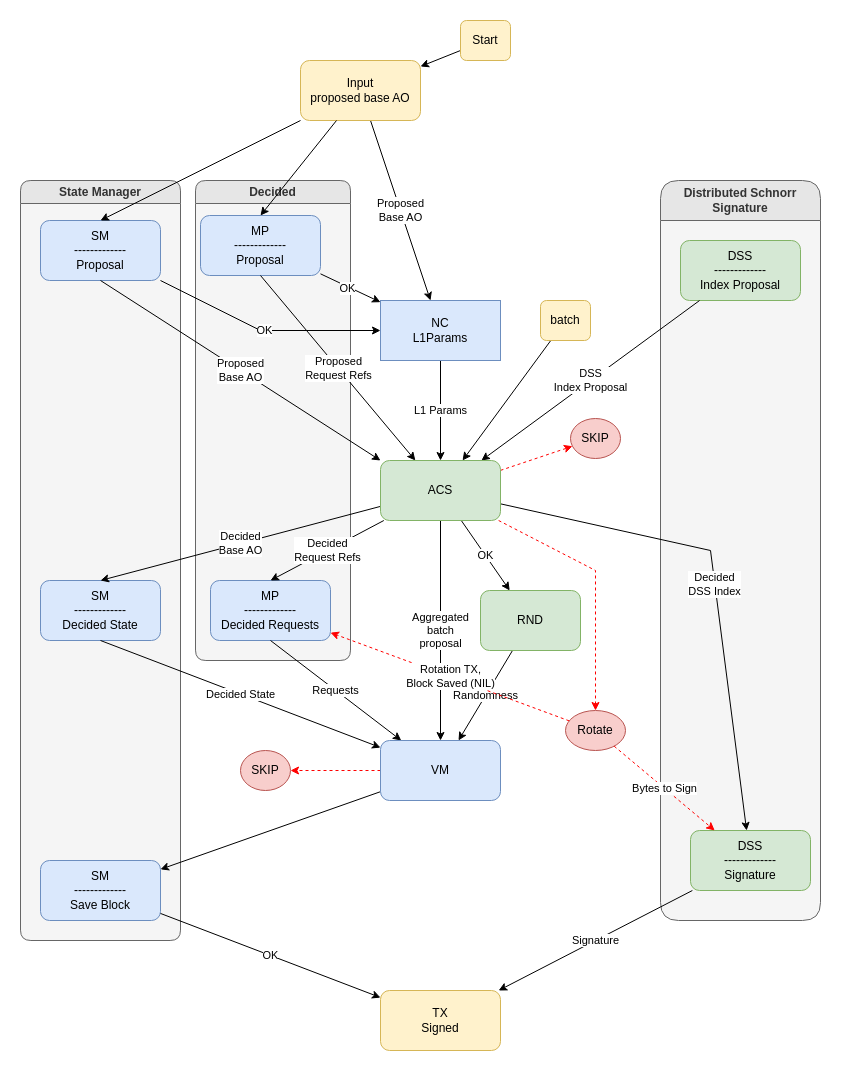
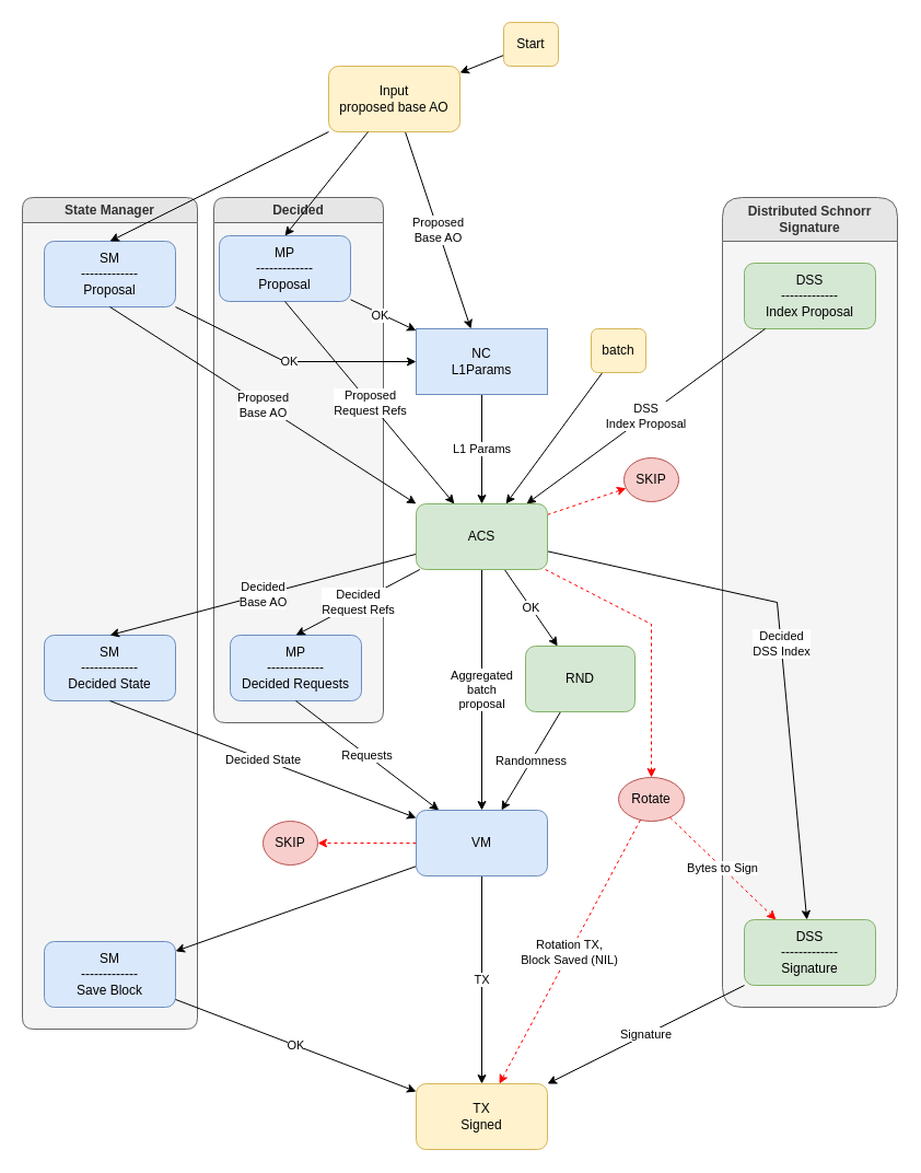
- <mxCell id="50" value="Rotation TX,&lt;br&gt;Block Saved (NIL)" style="rounded=0;orthogonalLoop=1;jettySize=auto;html=1;strokeColor=light-dark(#ff0000, #ededed);dashed=1;" edge="1" parent="1" source="49" target="10"><mxGeometry relative="1" as="geometry"><mxPoint x="510" y="499" as="sourcePoint" /><mxPoint x="577.683" y="750.242" as="targetPoint" /></mxGeometry></mxCell>
+ <mxCell id="50" value="Rotation TX,&lt;br&gt;Block Saved (NIL)" style="rounded=0;orthogonalLoop=1;jettySize=auto;html=1;strokeColor=light-dark(#ff0000, #ededed);dashed=1;" edge="1" parent="1" source="49" target="41"><mxGeometry relative="1" as="geometry"><mxPoint x="510" y="499" as="sourcePoint" /><mxPoint x="577.683" y="750.242" as="targetPoint" /></mxGeometry></mxCell>
- <mxCell id="4" value="DSS&lt;div&gt;-------------&lt;br&gt;&lt;div&gt;Signature&lt;/div&gt;&lt;/div&gt;" style="rounded=1;whiteSpace=wrap;html=1;fillColor=#d5e8d4;strokeColor=#82b366;" parent="2" vertex="1"><mxGeometry x="30" y="650" width="120" height="60" as="geometry" /></mxCell>
+ <mxCell id="4" value="DSS&lt;div&gt;-------------&lt;br&gt;&lt;div&gt;Signature&lt;/div&gt;&lt;/div&gt;" style="rounded=1;whiteSpace=wrap;html=1;fillColor=#d5e8d4;strokeColor=#82b366;" parent="2" vertex="1"><mxGeometry x="20" y="660" width="120" height="60" as="geometry" /></mxCell>
+ <mxCell id="35" value="TX" style="rounded=0;orthogonalLoop=1;jettySize=auto;html=1;" parent="1" source="38" target="41" edge="1"><mxGeometry relative="1" as="geometry" /></mxCell>
